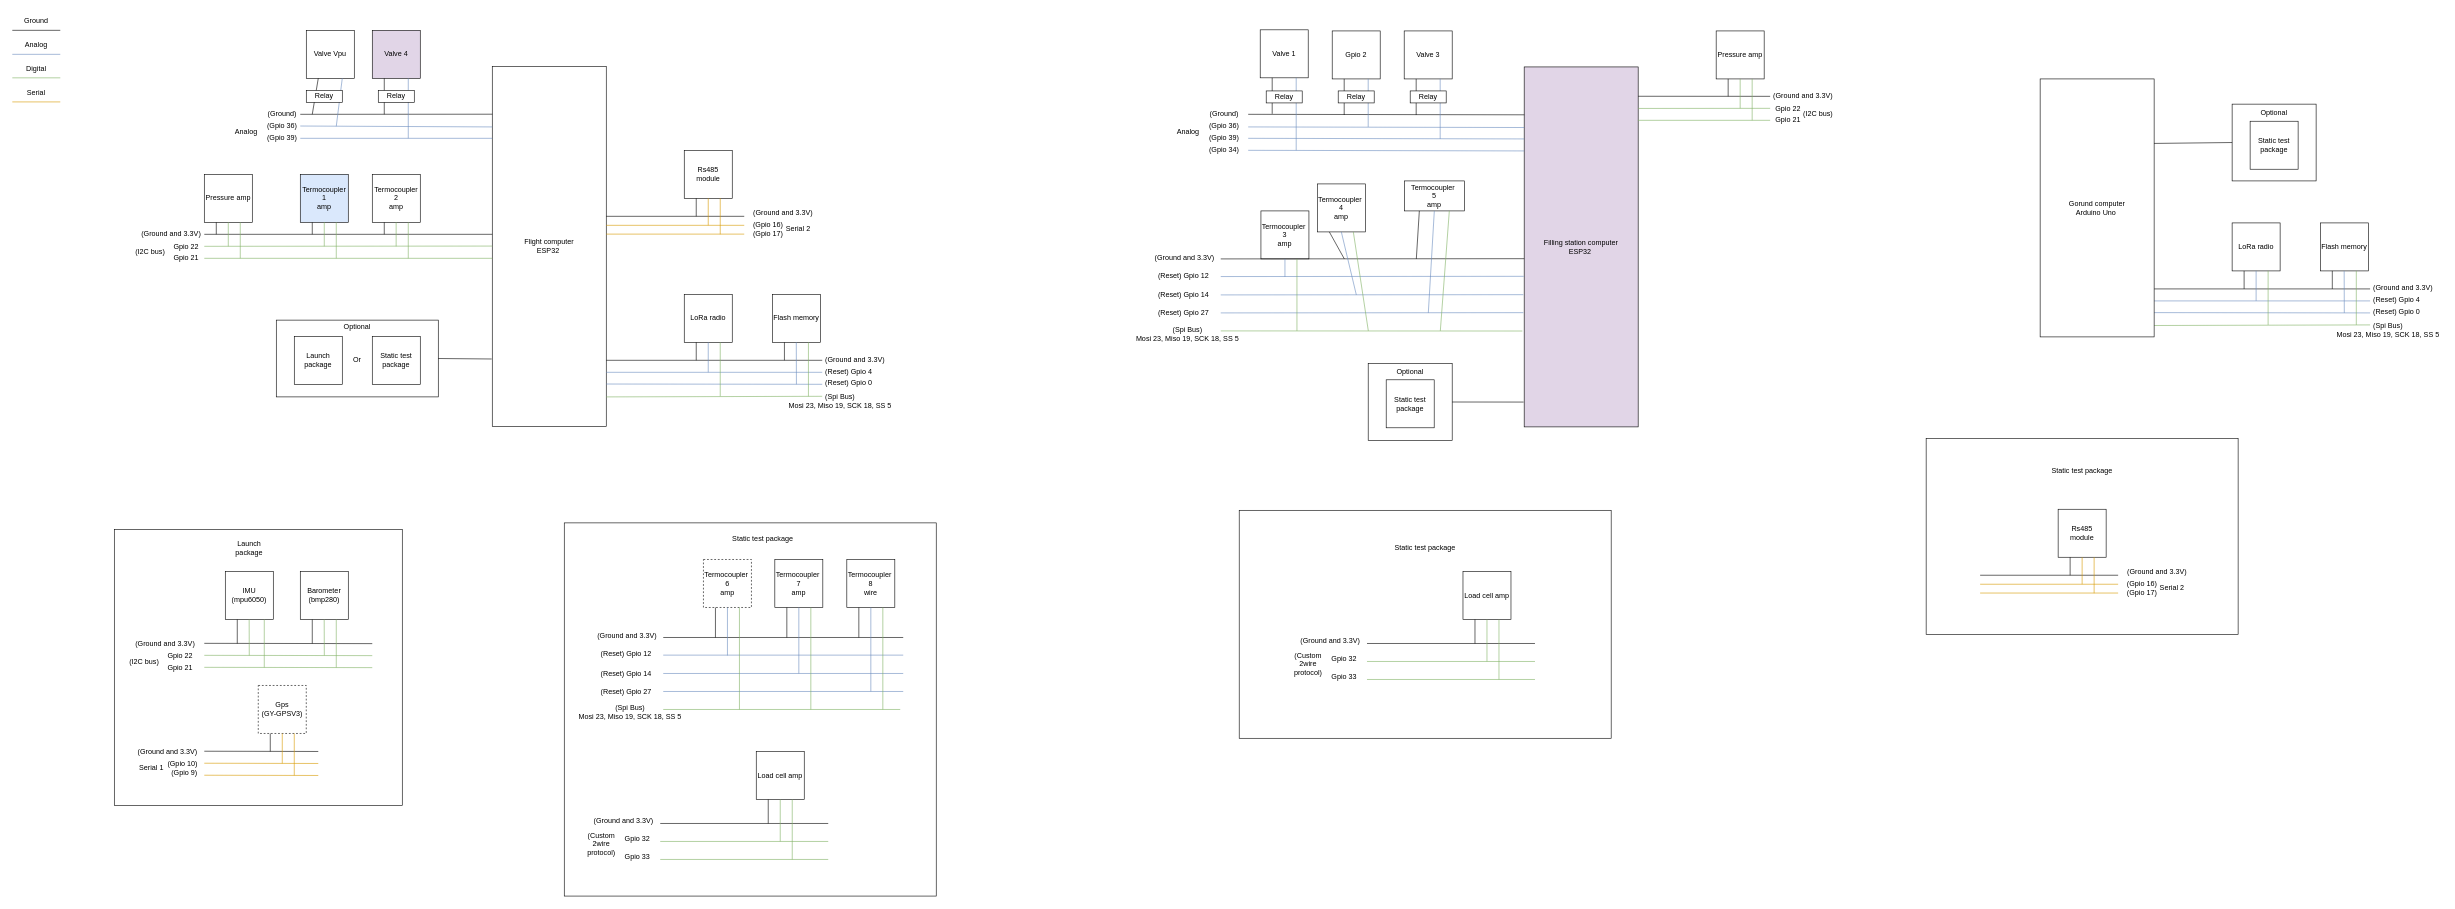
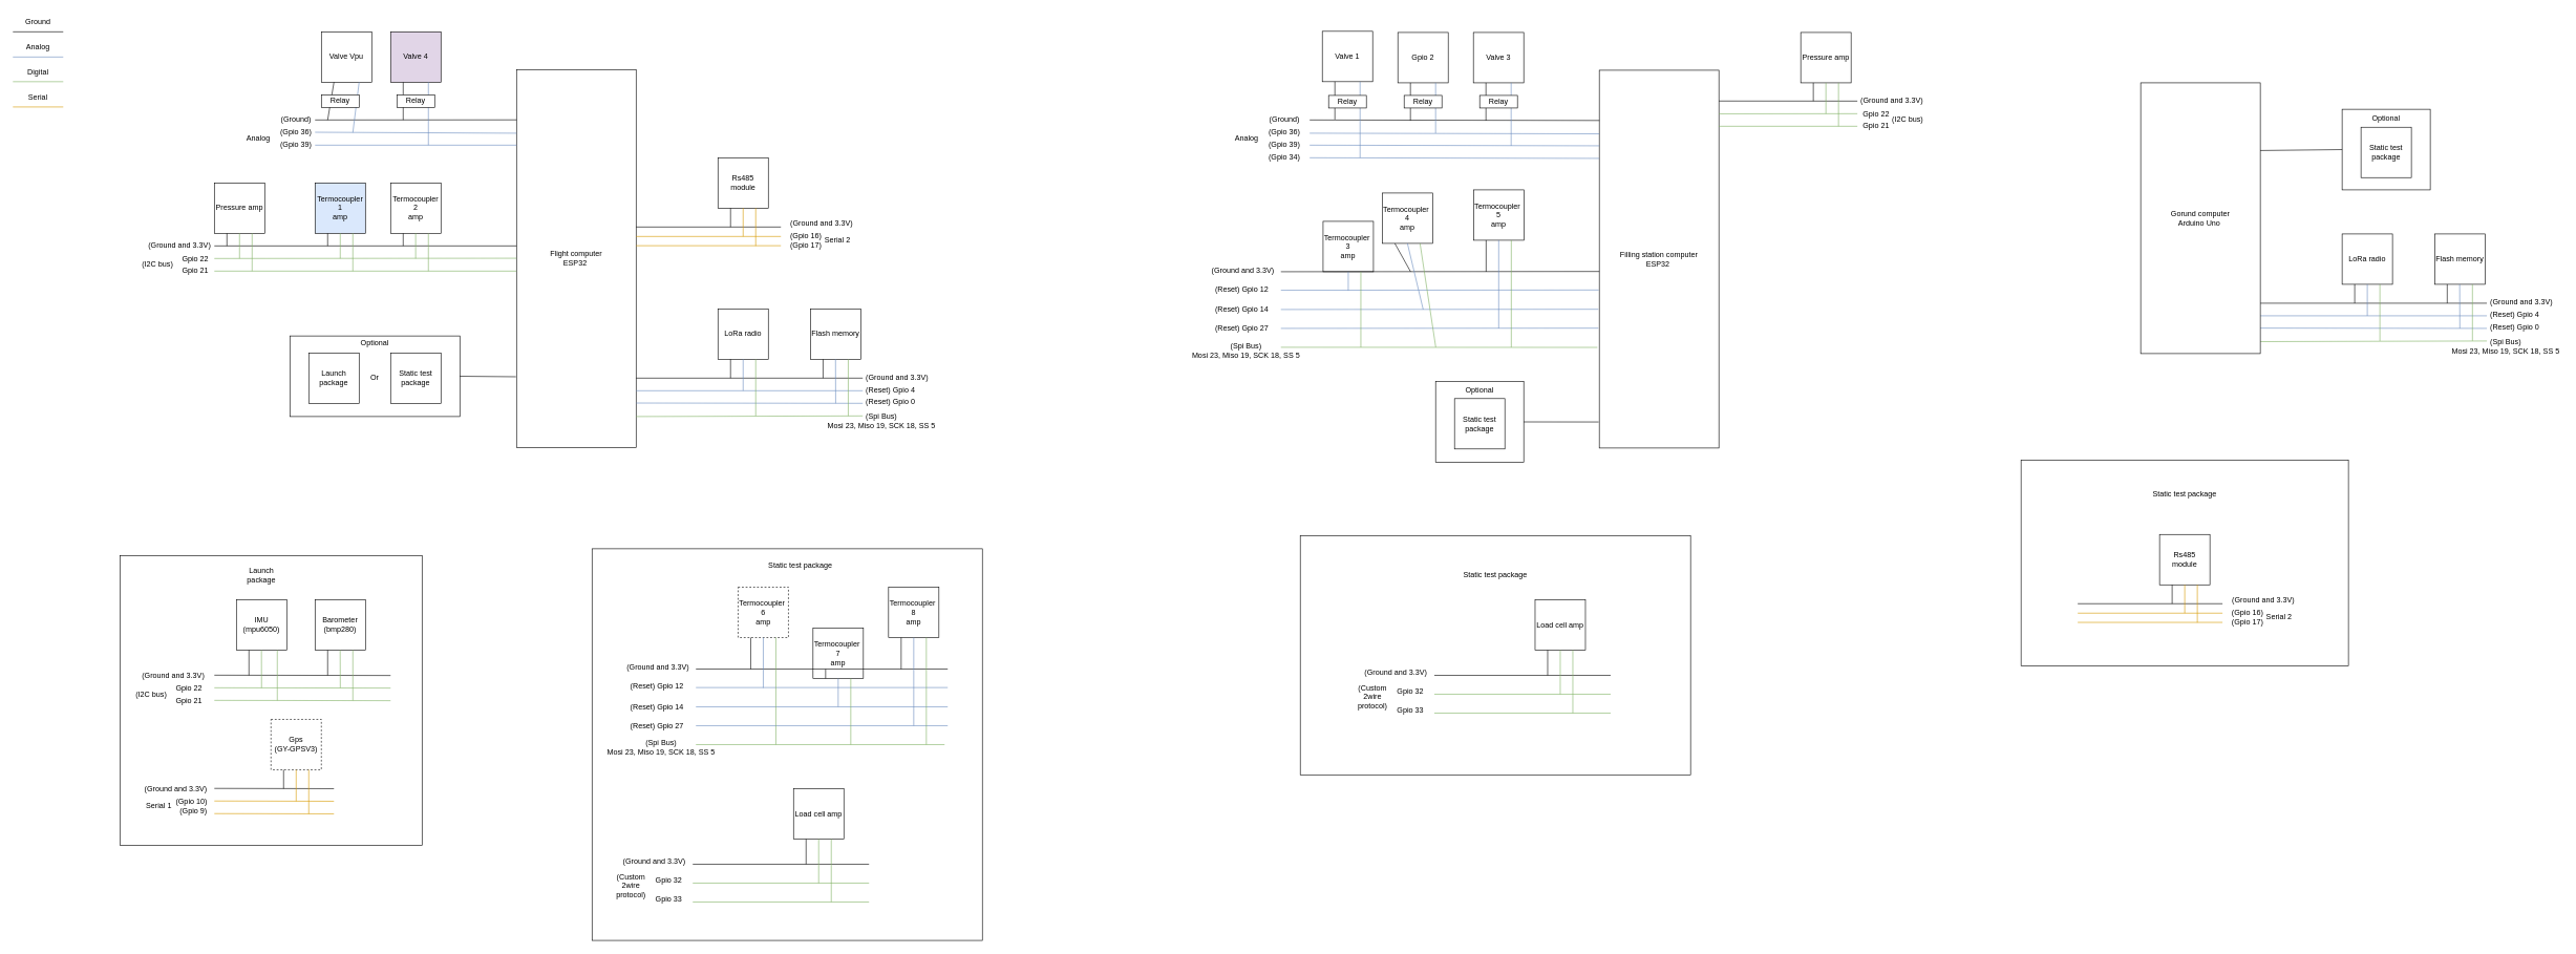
- <mxCell id="193" value="Termocoupler&amp;nbsp;&lt;br&gt;5&lt;br&gt;amp" style="whiteSpace=wrap;html=1;aspect=fixed;" parent="1" vertex="1"><mxGeometry x="2340.24" y="301" width="100" height="50" as="geometry" /></mxCell>
+ <mxCell id="193" value="Termocoupler&amp;nbsp;&lt;br&gt;5&lt;br&gt;amp" style="whiteSpace=wrap;html=1;aspect=fixed;" parent="1" vertex="1"><mxGeometry x="2340.24" y="301" width="80" height="80" as="geometry" /></mxCell>
- <mxCell id="141" value="Filling station computer&lt;br&gt;ESP32&amp;nbsp;" style="rounded=0;whiteSpace=wrap;html=1;fillColor=#e1d5e7;" parent="1" vertex="1"><mxGeometry x="2540" y="111" width="190" height="600" as="geometry" /></mxCell>
+ <mxCell id="141" value="Filling station computer&lt;br&gt;ESP32&amp;nbsp;" style="rounded=0;whiteSpace=wrap;html=1;" parent="1" vertex="1"><mxGeometry x="2540" y="111" width="190" height="600" as="geometry" /></mxCell>
- <mxCell id="107" value="Termocoupler&amp;nbsp;&lt;br&gt;7&lt;br&gt;amp" style="whiteSpace=wrap;html=1;aspect=fixed;" parent="1" vertex="1"><mxGeometry x="1291" y="932" width="80" height="80" as="geometry" /></mxCell>
+ <mxCell id="107" value="Termocoupler&amp;nbsp;&lt;br&gt;7&lt;br&gt;amp" style="whiteSpace=wrap;html=1;aspect=fixed;" parent="1" vertex="1"><mxGeometry x="1291" y="997" width="80" height="80" as="geometry" /></mxCell>
- <mxCell id="108" value="Termocoupler&amp;nbsp;&lt;br&gt;8&lt;br&gt;wire" style="whiteSpace=wrap;html=1;aspect=fixed;" parent="1" vertex="1"><mxGeometry x="1411" y="932" width="80" height="80" as="geometry" /></mxCell>
+ <mxCell id="108" value="Termocoupler&amp;nbsp;&lt;br&gt;8&lt;br&gt;amp" style="whiteSpace=wrap;html=1;aspect=fixed;" parent="1" vertex="1"><mxGeometry x="1411" y="932" width="80" height="80" as="geometry" /></mxCell>
